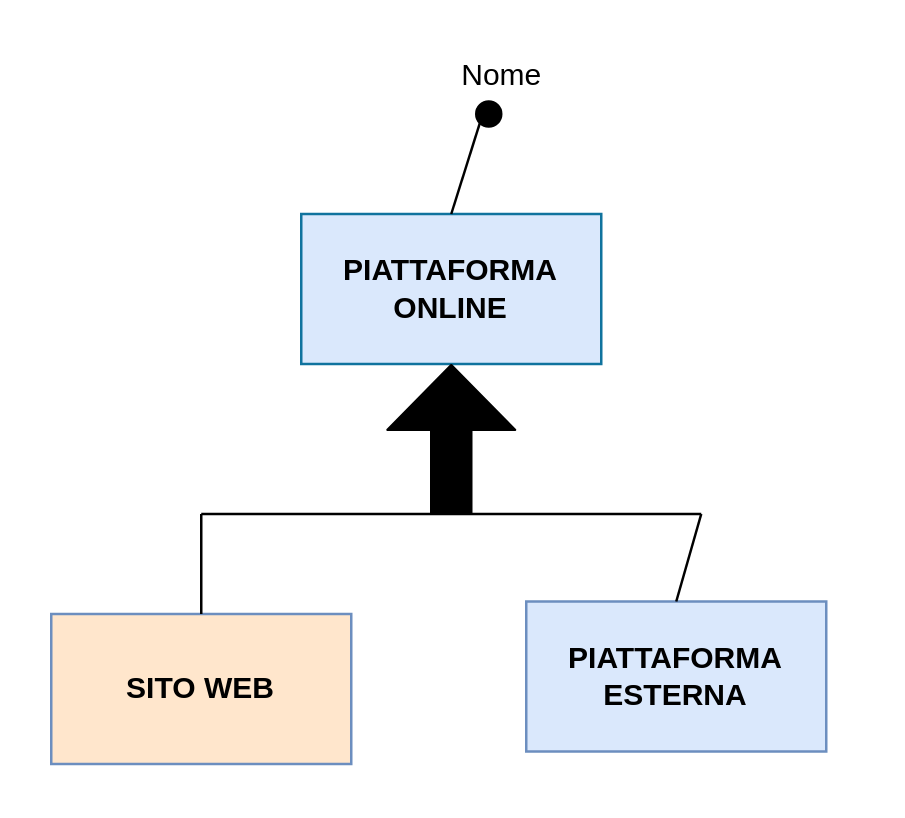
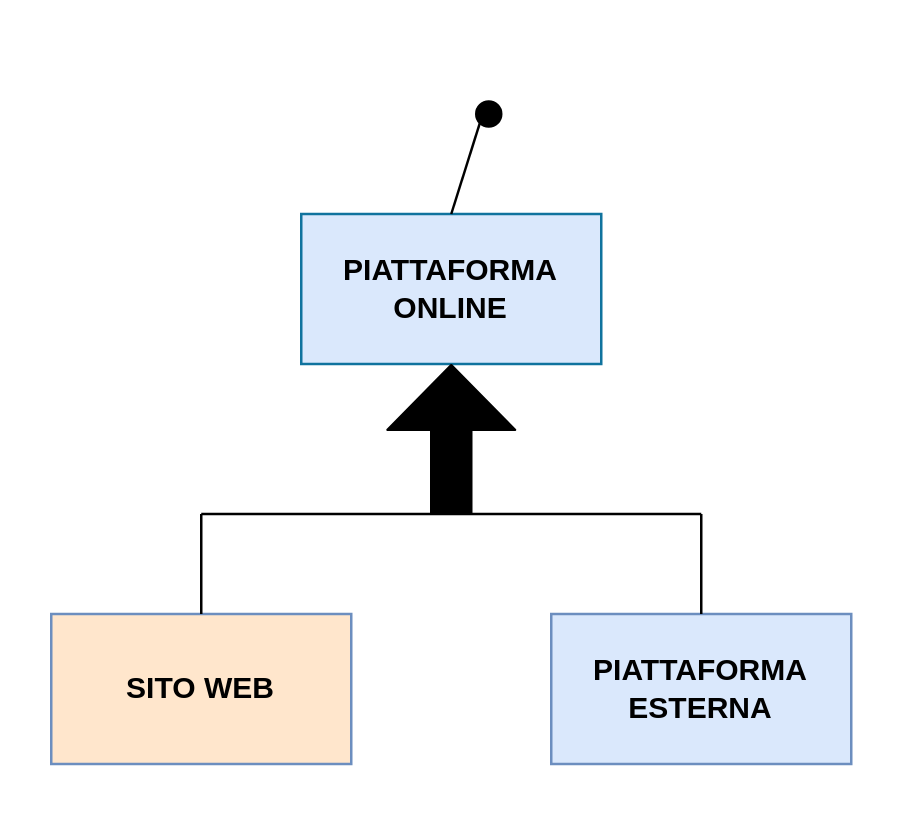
- <mxCell id="9" value="Nome" style="text;html=1;align=center;verticalAlign=middle;resizable=0;points=[];autosize=1;" vertex="1" parent="1"><mxGeometry x="175" y="20" width="50" height="20" as="geometry" /></mxCell>
- <mxCell id="4" value="&lt;b&gt;PIATTAFORMA ESTERNA&lt;/b&gt;" style="whiteSpace=wrap;html=1;align=center;fillColor=#dae8fc;strokeColor=#6c8ebf;" vertex="1" parent="1"><mxGeometry x="210" y="240" width="120" height="60" as="geometry" /></mxCell>
+ <mxCell id="4" value="&lt;b&gt;PIATTAFORMA ESTERNA&lt;/b&gt;" style="whiteSpace=wrap;html=1;align=center;fillColor=#dae8fc;strokeColor=#6c8ebf;" vertex="1" parent="1"><mxGeometry x="220" y="245" width="120" height="60" as="geometry" /></mxCell>
